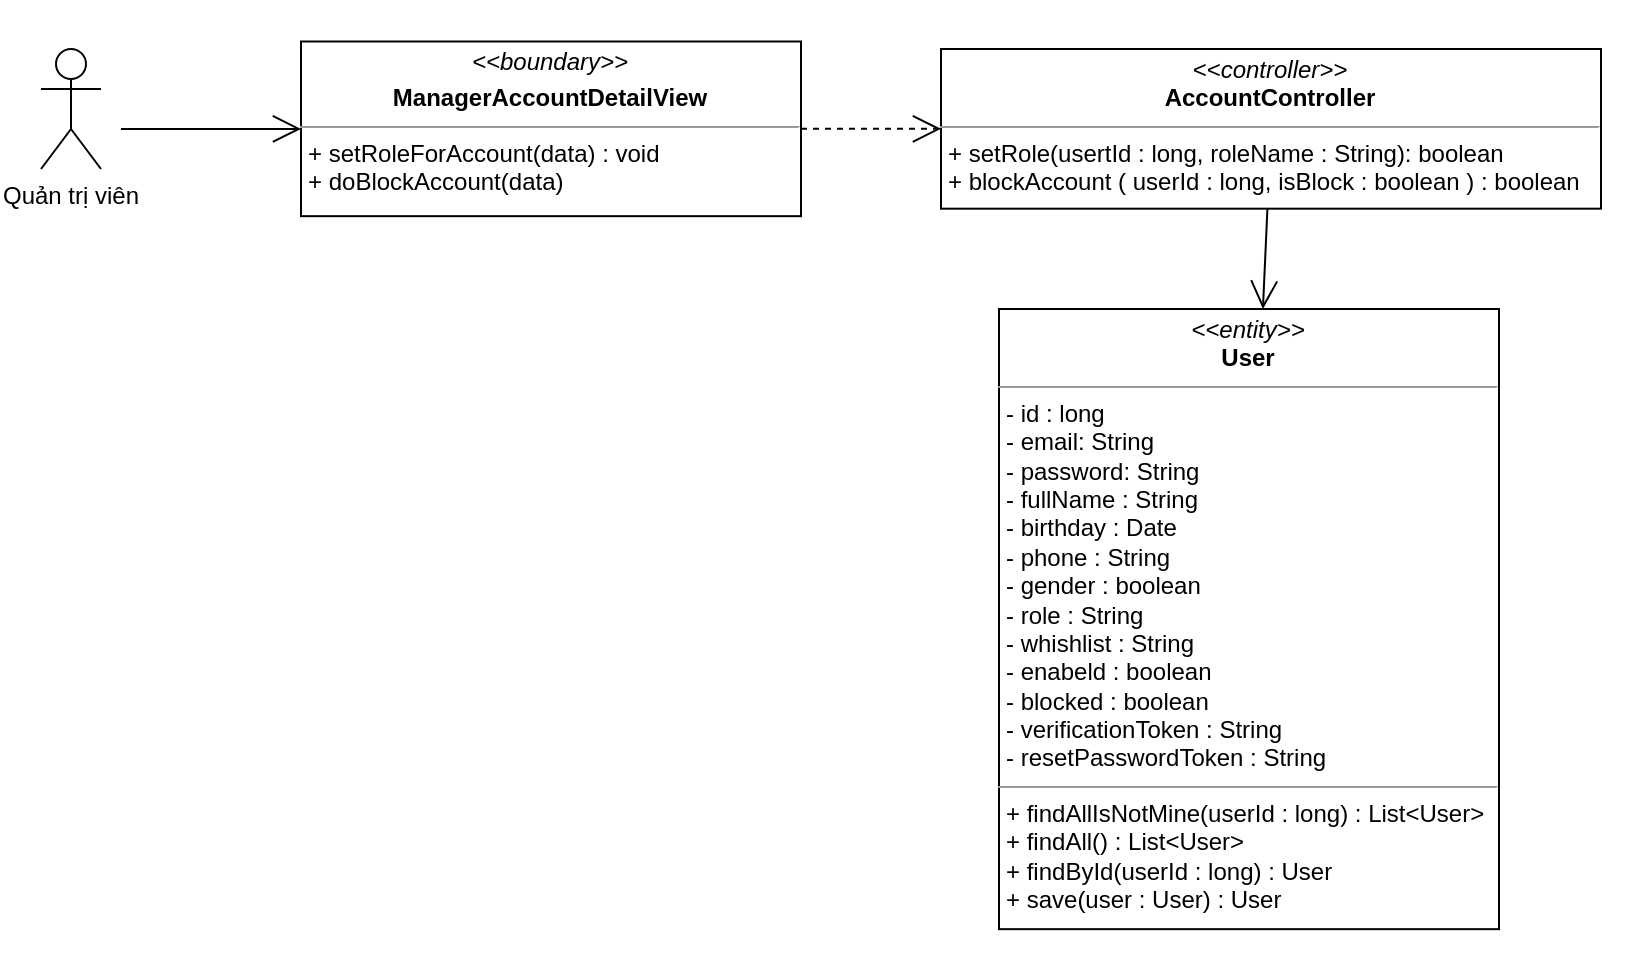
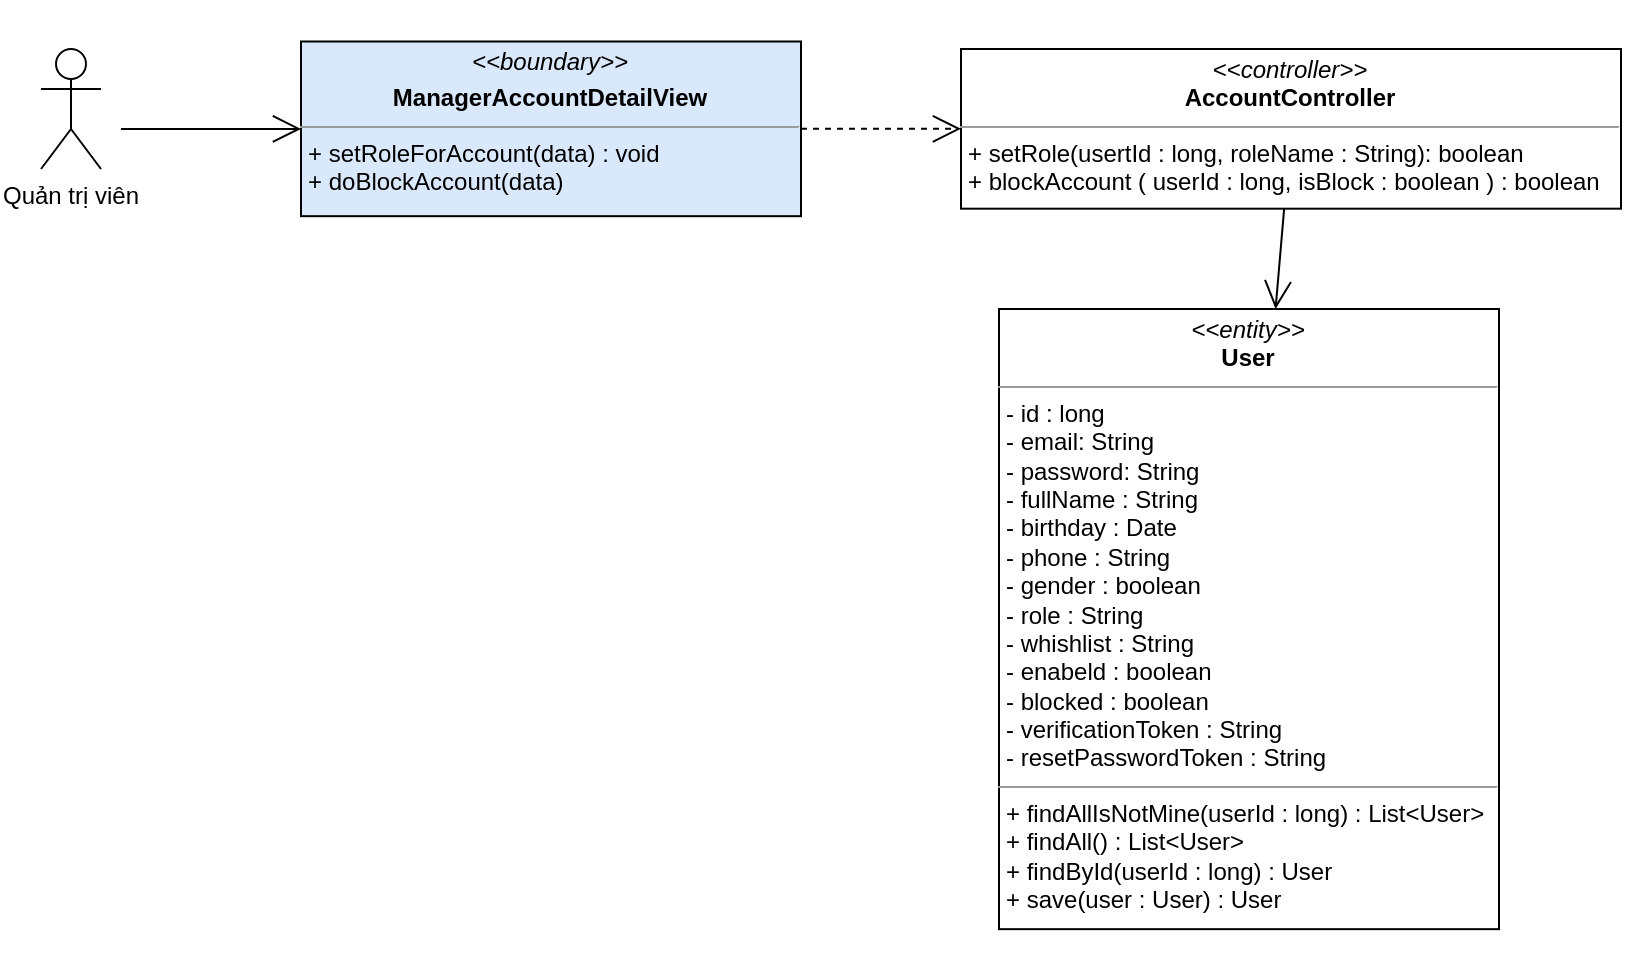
- <mxCell id="2" value="&lt;p style=&quot;margin: 0px ; margin-top: 4px ; text-align: center&quot;&gt;&lt;i&gt;&amp;lt;&amp;lt;boundary&amp;gt;&amp;gt;&lt;/i&gt;&lt;/p&gt;&lt;p style=&quot;margin: 0px ; margin-top: 4px ; text-align: center&quot;&gt;&lt;b&gt;ManagerAccountDetailView&lt;/b&gt;&lt;/p&gt;&lt;hr size=&quot;1&quot;&gt;&lt;p style=&quot;margin: 0px ; margin-left: 4px&quot;&gt;&lt;span&gt;+ setRoleForAccount(data) : void&lt;/span&gt;&lt;br&gt;&lt;/p&gt;&lt;p style=&quot;margin: 0px ; margin-left: 4px&quot;&gt;&lt;span&gt;+ doBlockAccount(data)&lt;/span&gt;&lt;/p&gt;" style="verticalAlign=top;align=left;overflow=fill;fontSize=12;fontFamily=Helvetica;html=1;" parent="1" vertex="1"><mxGeometry x="150" y="20.25" width="250" height="87.34" as="geometry" /></mxCell>
+ <mxCell id="2" value="&lt;p style=&quot;margin: 0px ; margin-top: 4px ; text-align: center&quot;&gt;&lt;i&gt;&amp;lt;&amp;lt;boundary&amp;gt;&amp;gt;&lt;/i&gt;&lt;/p&gt;&lt;p style=&quot;margin: 0px ; margin-top: 4px ; text-align: center&quot;&gt;&lt;b&gt;ManagerAccountDetailView&lt;/b&gt;&lt;/p&gt;&lt;hr size=&quot;1&quot;&gt;&lt;p style=&quot;margin: 0px ; margin-left: 4px&quot;&gt;&lt;span&gt;+ setRoleForAccount(data) : void&lt;/span&gt;&lt;br&gt;&lt;/p&gt;&lt;p style=&quot;margin: 0px ; margin-left: 4px&quot;&gt;&lt;span&gt;+ doBlockAccount(data)&lt;/span&gt;&lt;/p&gt;" style="verticalAlign=top;align=left;overflow=fill;fontSize=12;fontFamily=Helvetica;html=1;fillColor=#dae8fc;" parent="1" vertex="1"><mxGeometry x="150" y="20.25" width="250" height="87.34" as="geometry" /></mxCell>
- <mxCell id="5" value="&lt;p style=&quot;margin: 0px ; margin-top: 4px ; text-align: center&quot;&gt;&lt;i&gt;&amp;lt;&amp;lt;controller&amp;gt;&amp;gt;&lt;/i&gt;&lt;br&gt;&lt;b&gt;AccountController&lt;/b&gt;&lt;/p&gt;&lt;hr size=&quot;1&quot;&gt;&lt;p style=&quot;margin: 0px ; margin-left: 4px&quot;&gt;+ setRole(usertId : long, roleName : String): boolean&lt;br&gt;&lt;/p&gt;&lt;p style=&quot;margin: 0px ; margin-left: 4px&quot;&gt;+ blockAccount ( userId : long, isBlock : boolean ) : boolean&lt;/p&gt;" style="verticalAlign=top;align=left;overflow=fill;fontSize=12;fontFamily=Helvetica;html=1;" parent="1" vertex="1"><mxGeometry x="470" y="24" width="330" height="79.84" as="geometry" /></mxCell>
+ <mxCell id="5" value="&lt;p style=&quot;margin: 0px ; margin-top: 4px ; text-align: center&quot;&gt;&lt;i&gt;&amp;lt;&amp;lt;controller&amp;gt;&amp;gt;&lt;/i&gt;&lt;br&gt;&lt;b&gt;AccountController&lt;/b&gt;&lt;/p&gt;&lt;hr size=&quot;1&quot;&gt;&lt;p style=&quot;margin: 0px ; margin-left: 4px&quot;&gt;+ setRole(usertId : long, roleName : String): boolean&lt;br&gt;&lt;/p&gt;&lt;p style=&quot;margin: 0px ; margin-left: 4px&quot;&gt;+ blockAccount ( userId : long, isBlock : boolean ) : boolean&lt;/p&gt;" style="verticalAlign=top;align=left;overflow=fill;fontSize=12;fontFamily=Helvetica;html=1;" parent="1" vertex="1"><mxGeometry x="480" y="24" width="330" height="79.84" as="geometry" /></mxCell>
